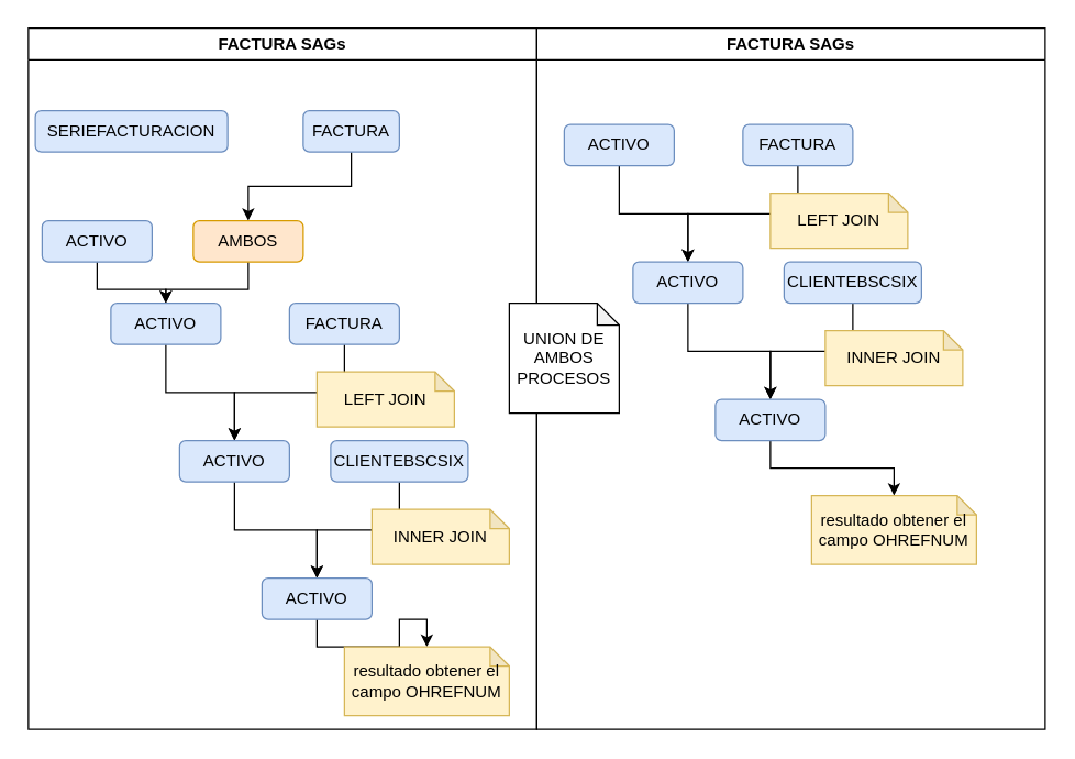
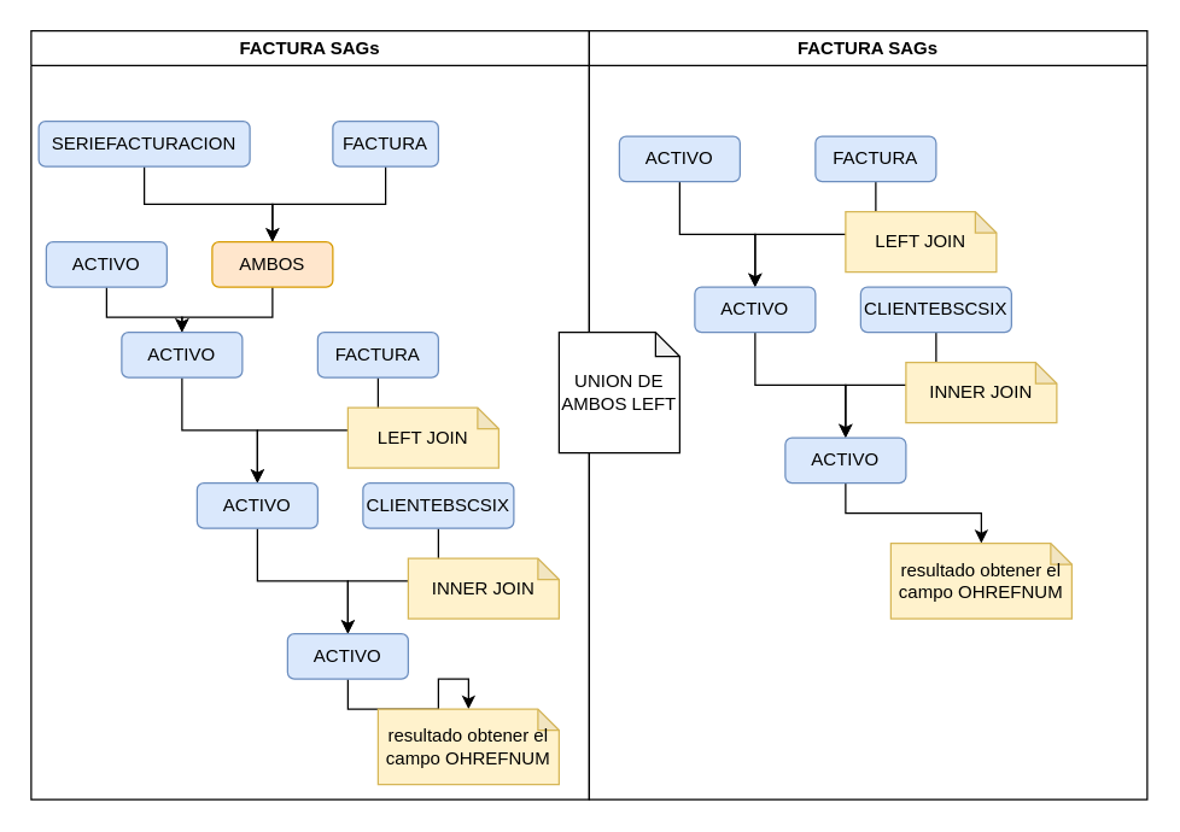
+ <mxCell id="3" style="edgeStyle=orthogonalEdgeStyle;rounded=0;orthogonalLoop=1;jettySize=auto;html=1;entryX=0.5;entryY=0;entryDx=0;entryDy=0;" edge="1" parent="2" source="4" target="8"><mxGeometry relative="1" as="geometry" /></mxCell>
- <mxCell id="38" value="UNION DE AMBOS PROCESOS" style="shape=note;whiteSpace=wrap;html=1;backgroundOutline=1;darkOpacity=0.05;size=16;" vertex="1" parent="24"><mxGeometry x="-20" y="200" width="80" height="80" as="geometry" /></mxCell>
+ <mxCell id="38" value="UNION DE AMBOS LEFT" style="shape=note;whiteSpace=wrap;html=1;backgroundOutline=1;darkOpacity=0.05;size=16;" vertex="1" parent="24"><mxGeometry x="-20" y="200" width="80" height="80" as="geometry" /></mxCell>
